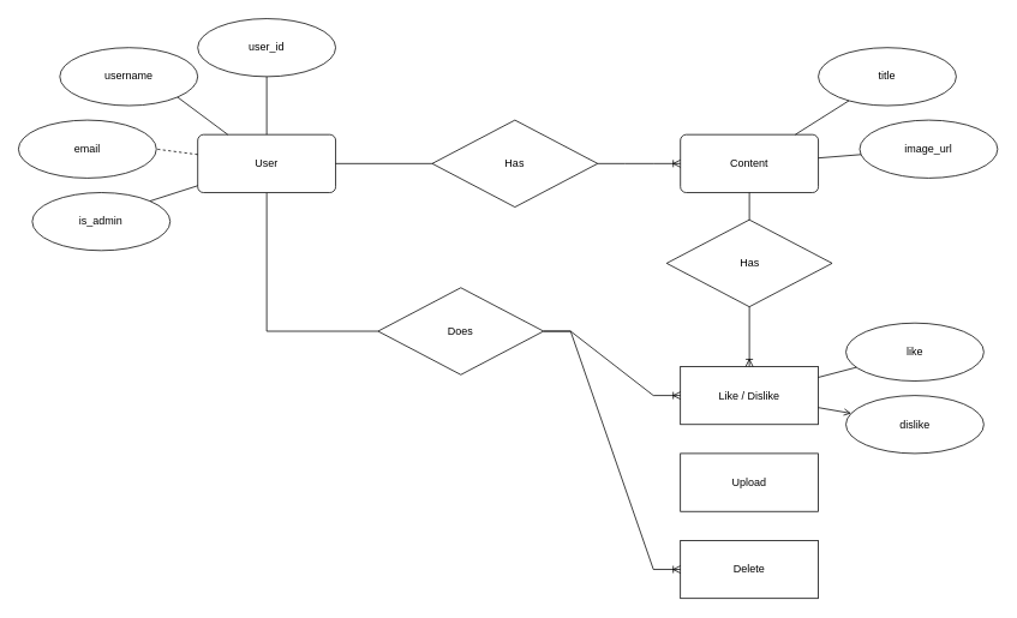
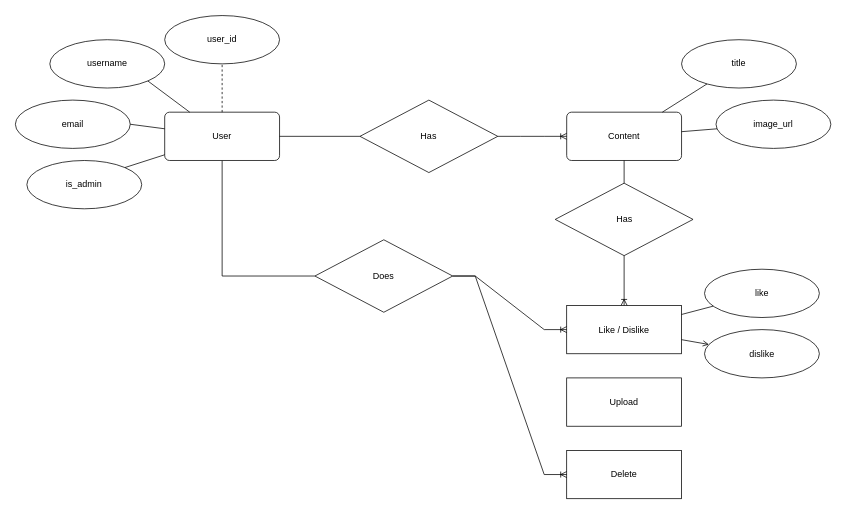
- <mxCell id="9" value="" style="endArrow=none;html=1;rounded=0;entryX=0.5;entryY=1;entryDx=0;entryDy=0;" parent="2" source="4" target="6" edge="1"><mxGeometry relative="1" as="geometry"><mxPoint x="275.577" y="-128.8" as="sourcePoint" /><mxPoint x="275.577" y="-128.8" as="targetPoint" /></mxGeometry></mxCell>
+ <mxCell id="9" value="" style="endArrow=none;html=1;rounded=0;entryX=0.5;entryY=1;entryDx=0;entryDy=0;dashed=1;" parent="2" source="4" target="6" edge="1"><mxGeometry relative="1" as="geometry"><mxPoint x="275.577" y="-128.8" as="sourcePoint" /><mxPoint x="275.577" y="-128.8" as="targetPoint" /></mxGeometry></mxCell>
- <mxCell id="11" value="" style="endArrow=none;html=1;rounded=0;entryX=1;entryY=0.5;entryDx=0;entryDy=0;dashed=1;" parent="2" source="4" target="10" edge="1"><mxGeometry relative="1" as="geometry"><mxPoint x="-45.93" y="161.0" as="sourcePoint" /><mxPoint x="-45.93" y="161.0" as="targetPoint" /></mxGeometry></mxCell>
+ <mxCell id="11" value="" style="endArrow=none;html=1;rounded=0;entryX=1;entryY=0.5;entryDx=0;entryDy=0;" parent="2" source="4" target="10" edge="1"><mxGeometry relative="1" as="geometry"><mxPoint x="-45.93" y="161.0" as="sourcePoint" /><mxPoint x="-45.93" y="161.0" as="targetPoint" /></mxGeometry></mxCell>
